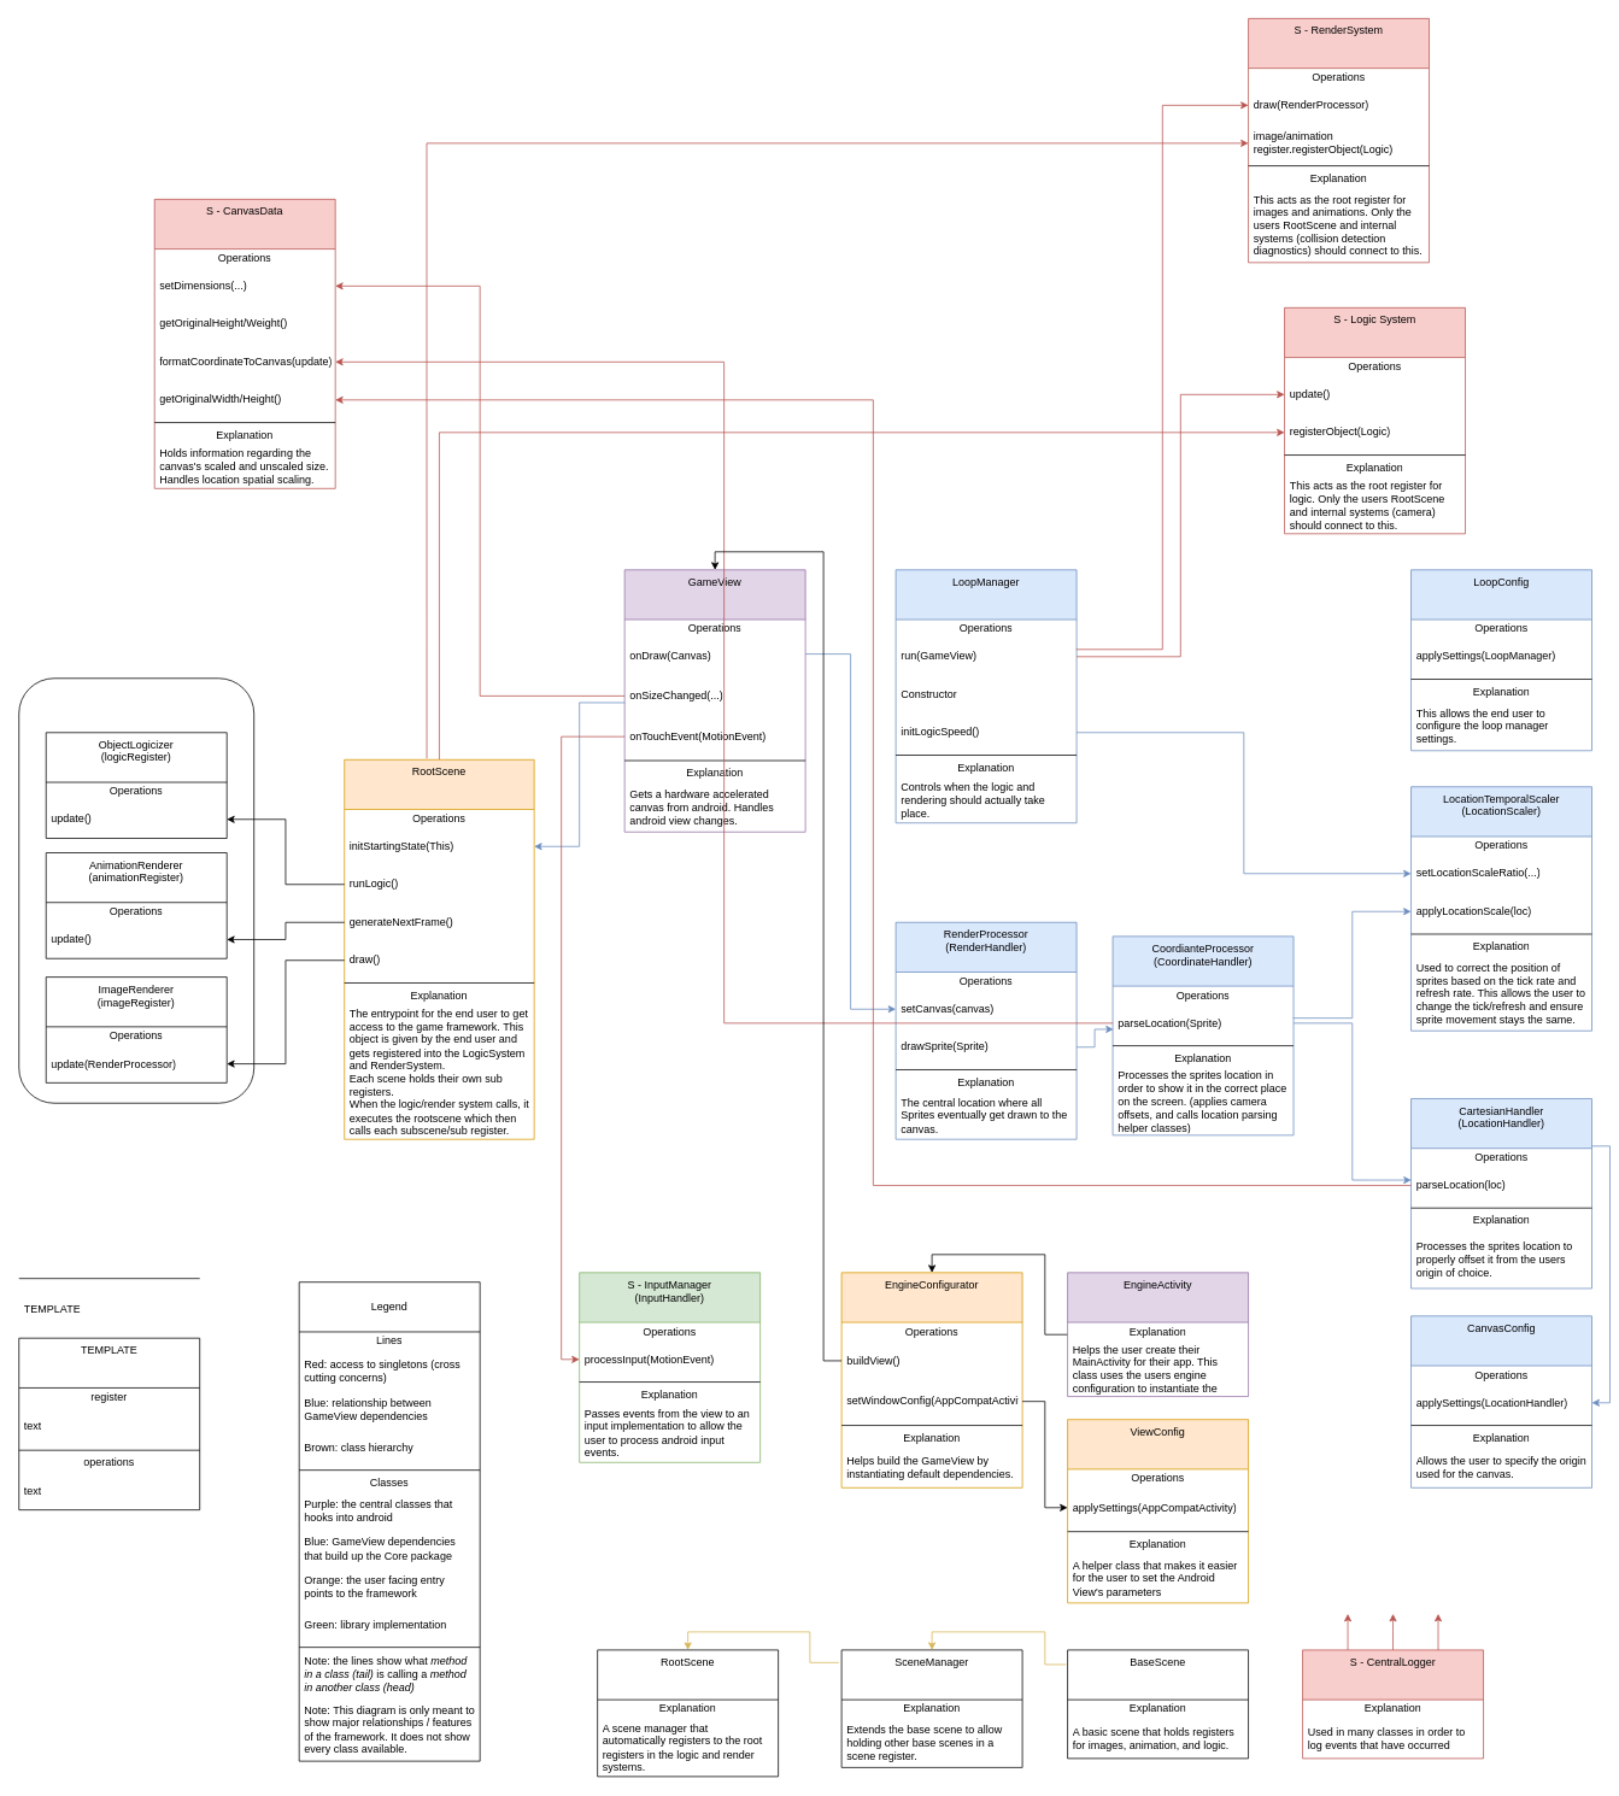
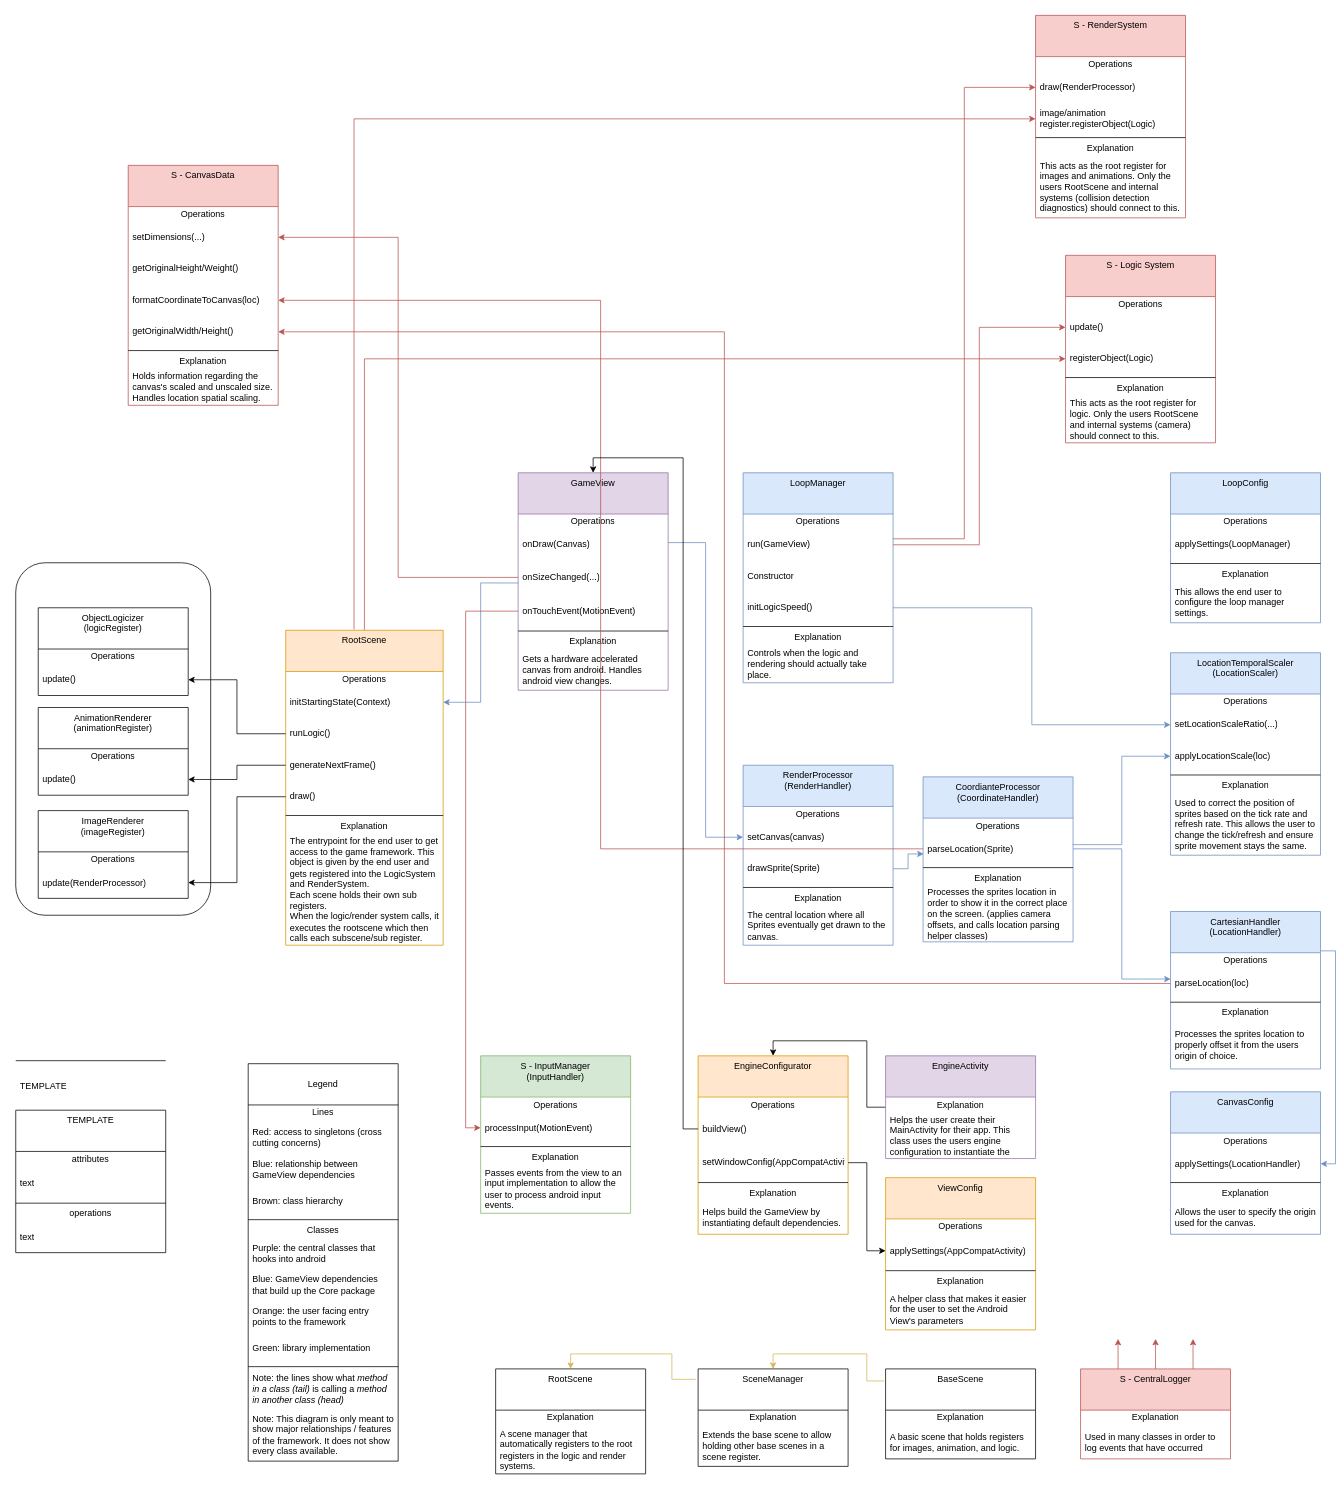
- <mxCell id="114" value="formatCoordinateToCanvas(update)" style="text;html=1;strokeColor=none;fillColor=none;align=left;verticalAlign=middle;spacingLeft=4;spacingRight=4;overflow=hidden;rotatable=0;points=[[0,0.5],[1,0.5]];portConstraint=eastwest;whiteSpace=wrap;" parent="110" vertex="1"><mxGeometry y="159" width="200" height="42" as="geometry" /></mxCell>
+ <mxCell id="114" value="formatCoordinateToCanvas(loc)" style="text;html=1;strokeColor=none;fillColor=none;align=left;verticalAlign=middle;spacingLeft=4;spacingRight=4;overflow=hidden;rotatable=0;points=[[0,0.5],[1,0.5]];portConstraint=eastwest;whiteSpace=wrap;" parent="110" vertex="1"><mxGeometry y="159" width="200" height="42" as="geometry" /></mxCell>
- <mxCell id="72" value="initStartingState(This)" style="text;html=1;strokeColor=none;fillColor=none;align=left;verticalAlign=middle;spacingLeft=4;spacingRight=4;overflow=hidden;rotatable=0;points=[[0,0.5],[1,0.5]];portConstraint=eastwest;whiteSpace=wrap;" parent="70" vertex="1"><mxGeometry y="75" width="210" height="42" as="geometry" /></mxCell>
+ <mxCell id="72" value="initStartingState(Context)" style="text;html=1;strokeColor=none;fillColor=none;align=left;verticalAlign=middle;spacingLeft=4;spacingRight=4;overflow=hidden;rotatable=0;points=[[0,0.5],[1,0.5]];portConstraint=eastwest;whiteSpace=wrap;" parent="70" vertex="1"><mxGeometry y="75" width="210" height="42" as="geometry" /></mxCell>
- <mxCell id="148" value="register" style="text;html=1;strokeColor=none;fillColor=none;align=center;verticalAlign=middle;spacingLeft=4;spacingRight=4;overflow=hidden;rotatable=0;points=[[0,0.5],[1,0.5]];portConstraint=eastwest;whiteSpace=wrap;" vertex="1" parent="147"><mxGeometry y="55" width="200" height="20" as="geometry" /></mxCell>
+ <mxCell id="148" value="attributes" style="text;html=1;strokeColor=none;fillColor=none;align=center;verticalAlign=middle;spacingLeft=4;spacingRight=4;overflow=hidden;rotatable=0;points=[[0,0.5],[1,0.5]];portConstraint=eastwest;whiteSpace=wrap;" vertex="1" parent="147"><mxGeometry y="55" width="200" height="20" as="geometry" /></mxCell>
